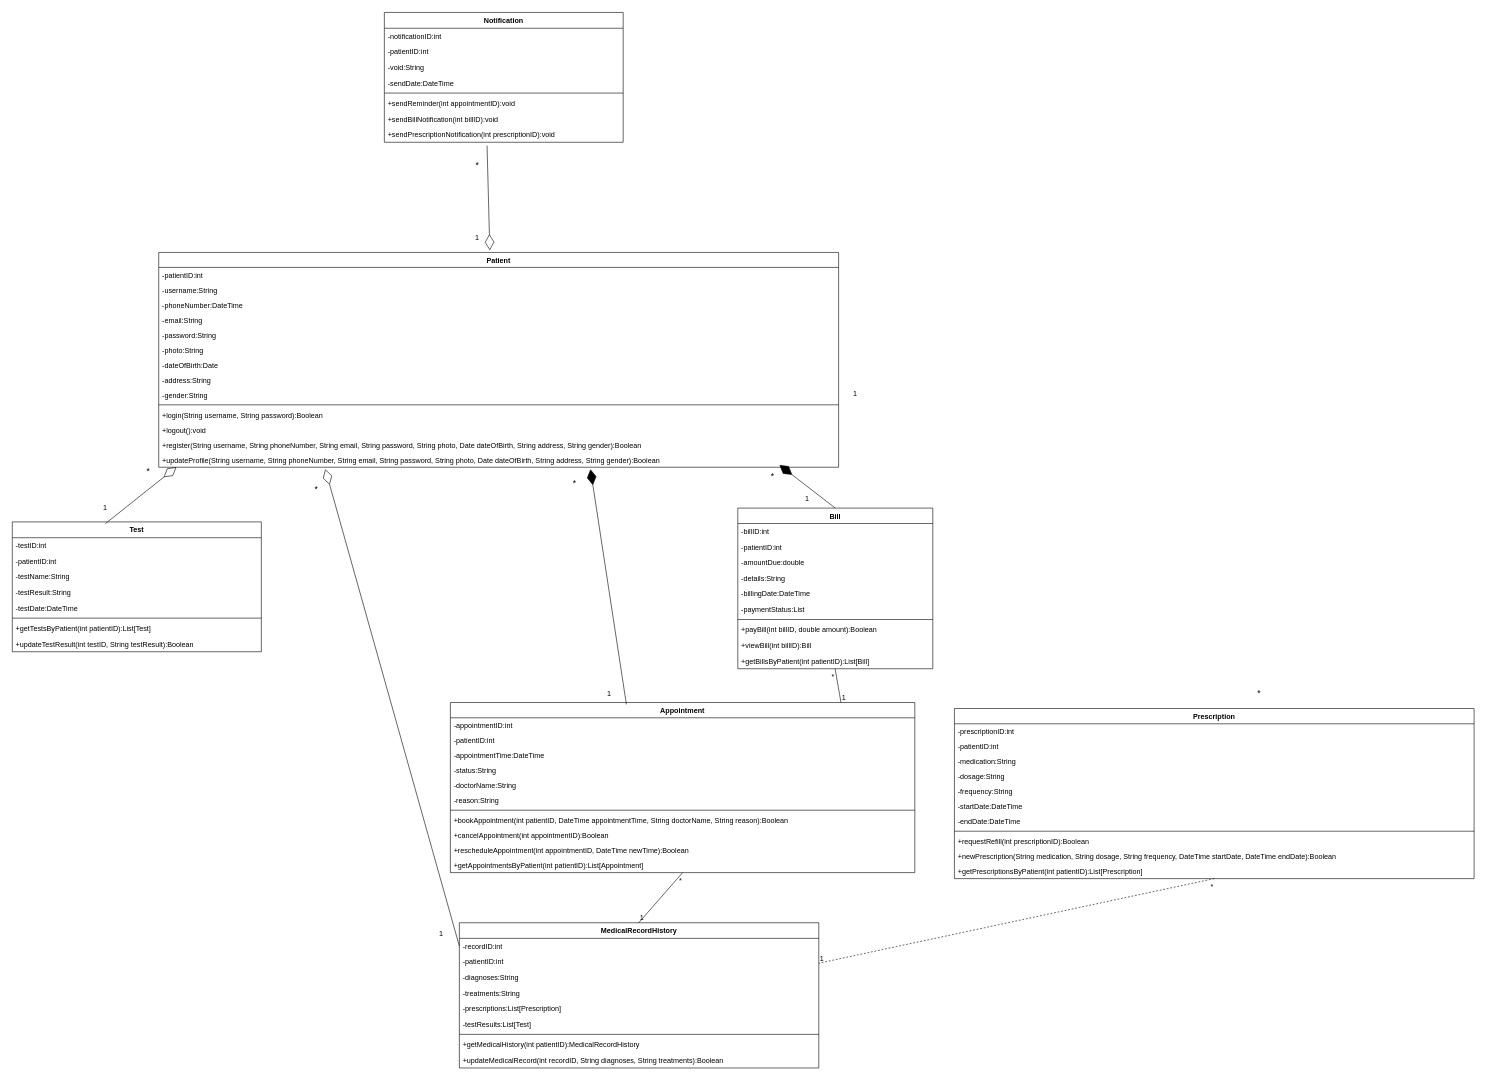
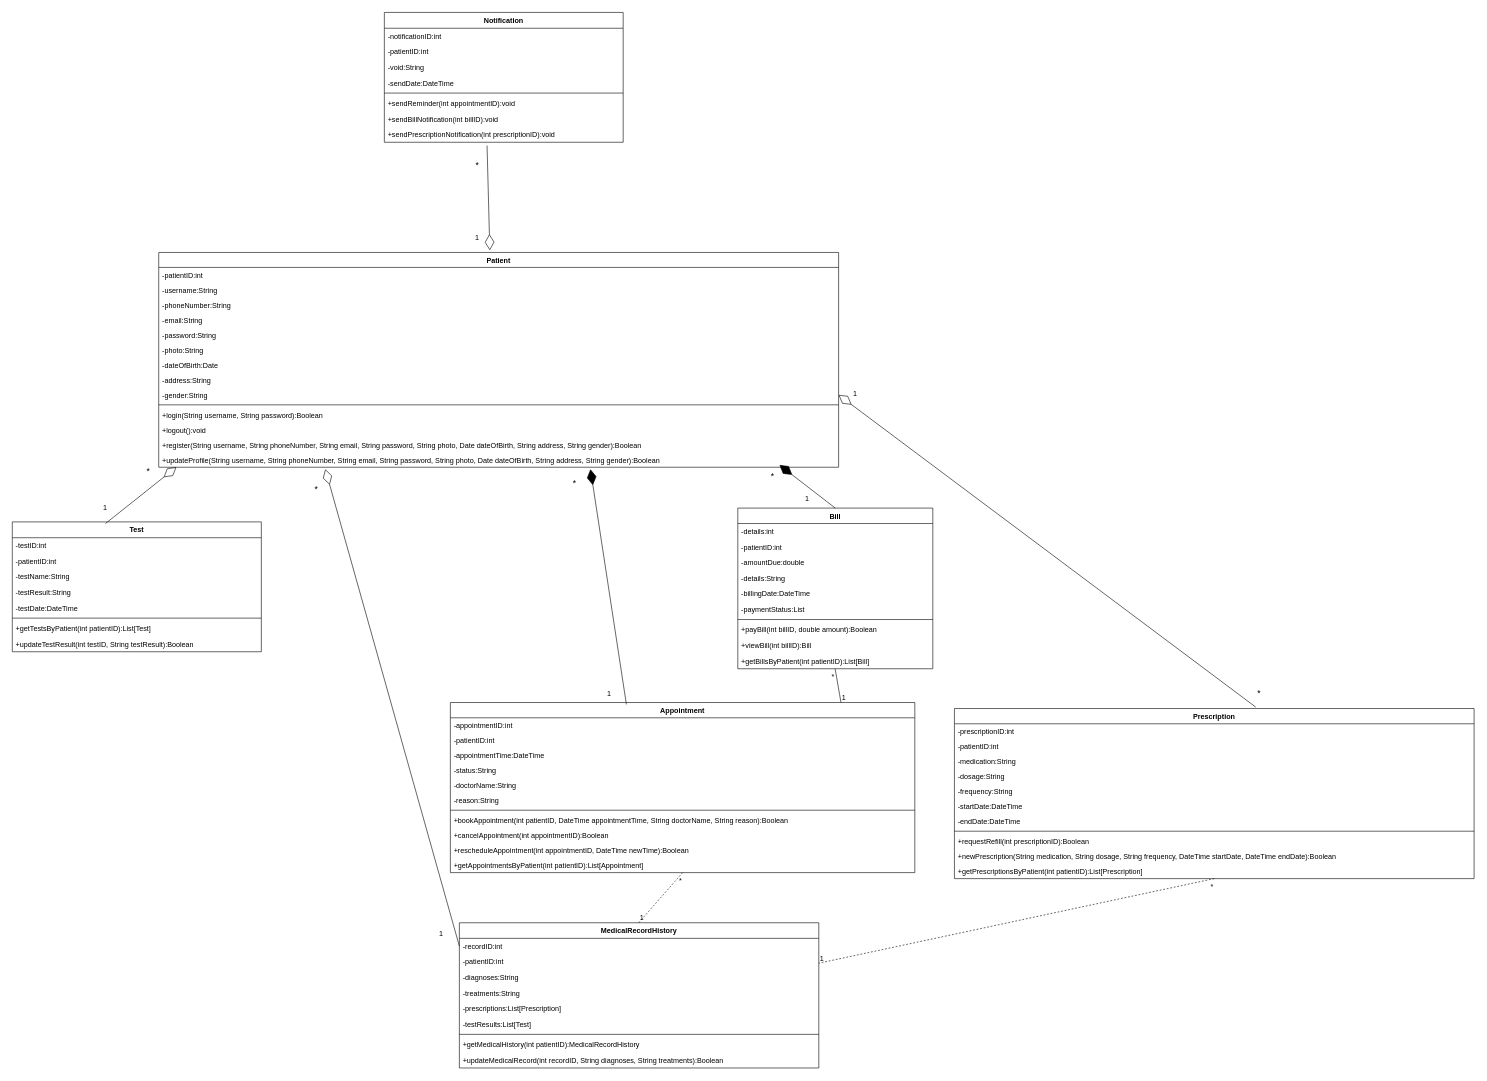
- <mxCell id="5" value="-phoneNumber:DateTime " style="text;strokeColor=none;fillColor=none;align=left;verticalAlign=top;spacingLeft=4;spacingRight=4;overflow=hidden;rotatable=0;points=[[0,0.5],[1,0.5]];portConstraint=eastwest;" vertex="1" parent="2"><mxGeometry y="74.929" width="1133" height="25" as="geometry" /></mxCell>
+ <mxCell id="5" value="-phoneNumber:String " style="text;strokeColor=none;fillColor=none;align=left;verticalAlign=top;spacingLeft=4;spacingRight=4;overflow=hidden;rotatable=0;points=[[0,0.5],[1,0.5]];portConstraint=eastwest;" vertex="1" parent="2"><mxGeometry y="74.929" width="1133" height="25" as="geometry" /></mxCell>
- <mxCell id="27" value="-billID:int" style="text;strokeColor=none;fillColor=none;align=left;verticalAlign=top;spacingLeft=4;spacingRight=4;overflow=hidden;rotatable=0;points=[[0,0.5],[1,0.5]];portConstraint=eastwest;" vertex="1" parent="26"><mxGeometry y="25.7" width="325" height="26" as="geometry" /></mxCell>
+ <mxCell id="27" value="-details:int" style="text;strokeColor=none;fillColor=none;align=left;verticalAlign=top;spacingLeft=4;spacingRight=4;overflow=hidden;rotatable=0;points=[[0,0.5],[1,0.5]];portConstraint=eastwest;" vertex="1" parent="26"><mxGeometry y="25.7" width="325" height="26" as="geometry" /></mxCell>
+ <mxCell id="92" value="" style="endArrow=diamondThin;endFill=0;endSize=24;html=1;rounded=0;entryX=1;entryY=0.5;entryDx=0;entryDy=0;exitX=0.58;exitY=-0.008;exitDx=0;exitDy=0;exitPerimeter=0;" edge="1" parent="1" source="37" target="11"><mxGeometry width="160" relative="1" as="geometry"><mxPoint x="1870" y="985" as="sourcePoint" /><mxPoint x="2030" y="985" as="targetPoint" /></mxGeometry></mxCell>
- <mxCell id="80" value="" style="curved=1;startArrow=none;endArrow=none;exitX=0.5;exitY=1;entryX=0.499;entryY=0;rounded=0;" edge="1" parent="1" source="59" target="49"><mxGeometry relative="1" as="geometry"><Array as="points" /></mxGeometry></mxCell>
+ <mxCell id="80" value="" style="curved=1;startArrow=none;endArrow=none;exitX=0.5;exitY=1;entryX=0.499;entryY=0;rounded=0;dashed=1;" edge="1" parent="1" source="59" target="49"><mxGeometry relative="1" as="geometry"><Array as="points" /></mxGeometry></mxCell>
